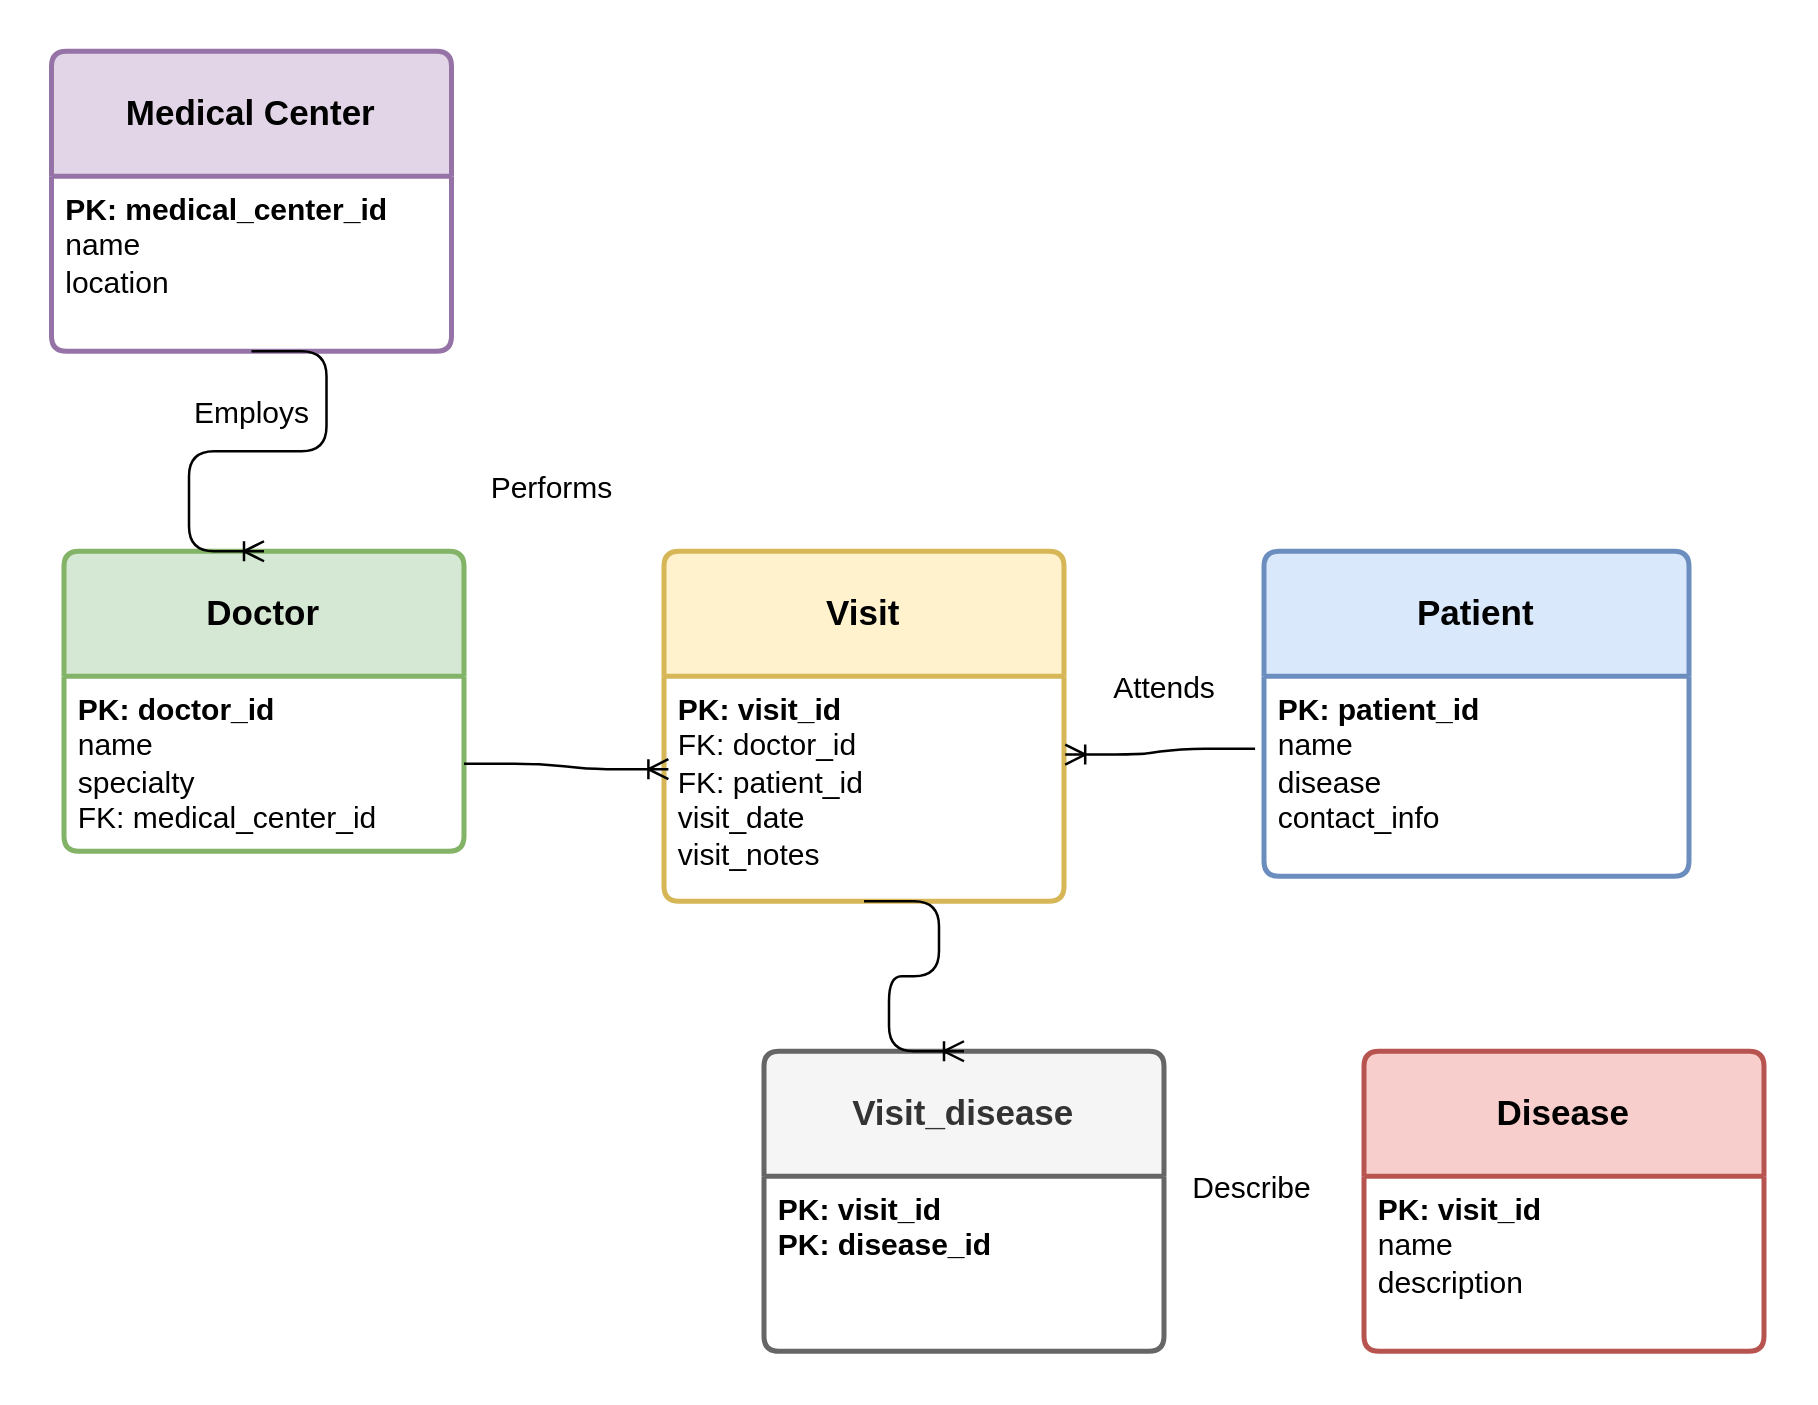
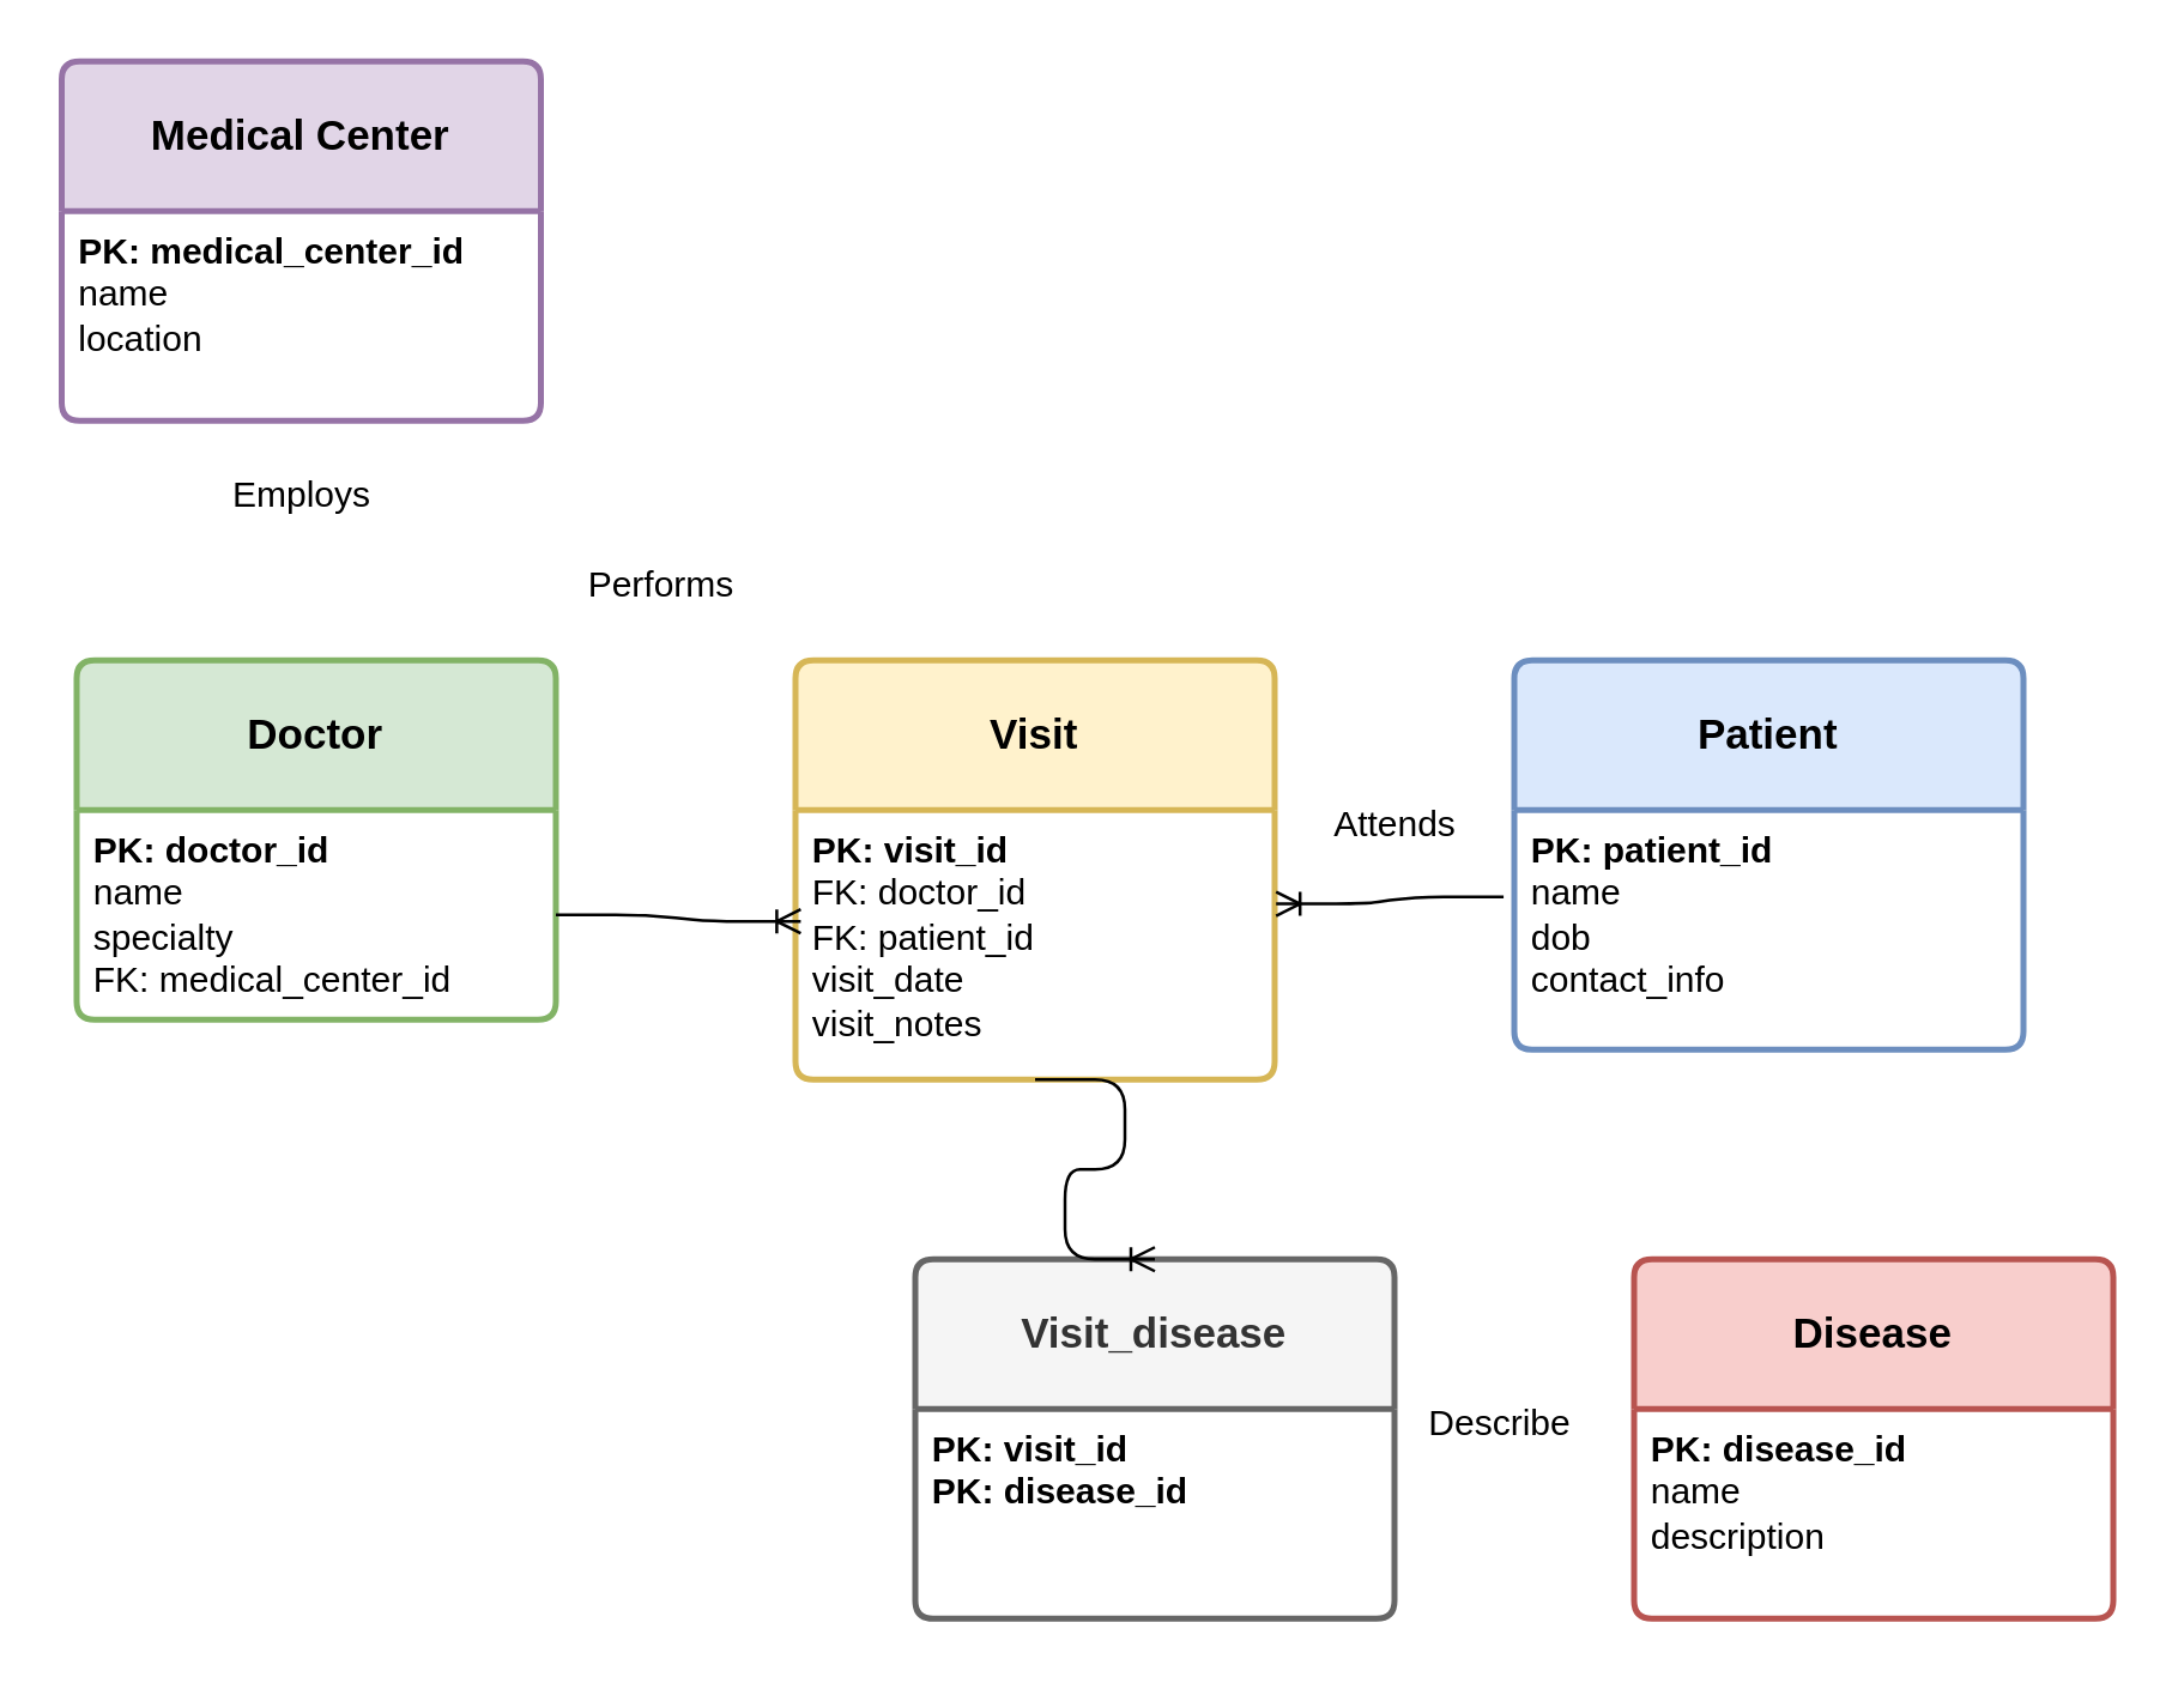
- <mxCell id="15" value="" style="edgeStyle=entityRelationEdgeStyle;fontSize=12;html=1;endArrow=ERoneToMany;entryX=0.5;entryY=0;entryDx=0;entryDy=0;exitX=0.5;exitY=1;exitDx=0;exitDy=0;fontColor=light-dark(#000000,#000000);labelBackgroundColor=light-dark(#FFFFFF,#FFFFFF);strokeColor=light-dark(#000000,#000000);" parent="1" source="4" target="5" edge="1"><mxGeometry width="100" height="100" relative="1" as="geometry"><mxPoint x="75" y="146" as="sourcePoint" /><mxPoint x="156" y="120" as="targetPoint" /></mxGeometry></mxCell>
- <mxCell id="12" value="&lt;b&gt;&lt;font style=&quot;color: light-dark(rgb(0, 0, 0), rgb(0, 0, 0));&quot;&gt;PK: patient_id&lt;/font&gt;&lt;/b&gt;&lt;div&gt;&lt;font style=&quot;color: light-dark(rgb(0, 0, 0), rgb(0, 0, 0));&quot;&gt;name&lt;/font&gt;&lt;/div&gt;&lt;div&gt;&lt;font style=&quot;color: light-dark(rgb(0, 0, 0), rgb(0, 0, 0));&quot;&gt;disease&lt;/font&gt;&lt;/div&gt;&lt;div&gt;&lt;font style=&quot;color: light-dark(rgb(0, 0, 0), rgb(0, 0, 0));&quot;&gt;contact_info&lt;/font&gt;&lt;/div&gt;" style="align=left;strokeColor=none;fillColor=none;spacingLeft=4;fontSize=12;verticalAlign=top;resizable=0;rotatable=0;part=1;html=1;" parent="11" vertex="1"><mxGeometry y="50" width="170" height="80" as="geometry" /></mxCell>
+ <mxCell id="12" value="&lt;b&gt;&lt;font style=&quot;color: light-dark(rgb(0, 0, 0), rgb(0, 0, 0));&quot;&gt;PK: patient_id&lt;/font&gt;&lt;/b&gt;&lt;div&gt;&lt;font style=&quot;color: light-dark(rgb(0, 0, 0), rgb(0, 0, 0));&quot;&gt;name&lt;/font&gt;&lt;/div&gt;&lt;div&gt;&lt;font style=&quot;color: light-dark(rgb(0, 0, 0), rgb(0, 0, 0));&quot;&gt;dob&lt;/font&gt;&lt;/div&gt;&lt;div&gt;&lt;font style=&quot;color: light-dark(rgb(0, 0, 0), rgb(0, 0, 0));&quot;&gt;contact_info&lt;/font&gt;&lt;/div&gt;" style="align=left;strokeColor=none;fillColor=none;spacingLeft=4;fontSize=12;verticalAlign=top;resizable=0;rotatable=0;part=1;html=1;" parent="11" vertex="1"><mxGeometry y="50" width="170" height="80" as="geometry" /></mxCell>
- <mxCell id="8" value="&lt;b&gt;&lt;font style=&quot;color: light-dark(rgb(0, 0, 0), rgb(0, 0, 0));&quot;&gt;PK: visit_id&lt;/font&gt;&lt;/b&gt;&lt;div&gt;&lt;font style=&quot;color: light-dark(rgb(0, 0, 0), rgb(0, 0, 0));&quot;&gt;name&lt;/font&gt;&lt;/div&gt;&lt;div&gt;&lt;font style=&quot;color: light-dark(rgb(0, 0, 0), rgb(0, 0, 0));&quot;&gt;description&lt;/font&gt;&lt;/div&gt;" style="align=left;strokeColor=none;fillColor=none;spacingLeft=4;fontSize=12;verticalAlign=top;resizable=0;rotatable=0;part=1;html=1;" parent="7" vertex="1"><mxGeometry y="50" width="160" height="70" as="geometry" /></mxCell>
+ <mxCell id="8" value="&lt;b&gt;&lt;font style=&quot;color: light-dark(rgb(0, 0, 0), rgb(0, 0, 0));&quot;&gt;PK: disease_id&lt;/font&gt;&lt;/b&gt;&lt;div&gt;&lt;font style=&quot;color: light-dark(rgb(0, 0, 0), rgb(0, 0, 0));&quot;&gt;name&lt;/font&gt;&lt;/div&gt;&lt;div&gt;&lt;font style=&quot;color: light-dark(rgb(0, 0, 0), rgb(0, 0, 0));&quot;&gt;description&lt;/font&gt;&lt;/div&gt;" style="align=left;strokeColor=none;fillColor=none;spacingLeft=4;fontSize=12;verticalAlign=top;resizable=0;rotatable=0;part=1;html=1;" parent="7" vertex="1"><mxGeometry y="50" width="160" height="70" as="geometry" /></mxCell>
